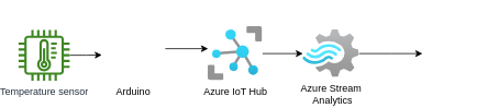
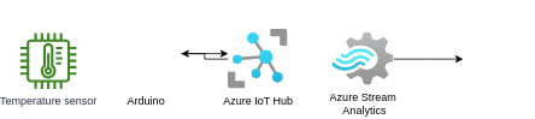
- <mxCell id="2" style="edgeStyle=orthogonalEdgeStyle;rounded=0;orthogonalLoop=1;jettySize=auto;html=1;" edge="1" parent="1" source="3" target="9"><mxGeometry relative="1" as="geometry" /></mxCell>
+ <mxCell id="2" style="edgeStyle=orthogonalEdgeStyle;rounded=0;orthogonalLoop=1;jettySize=auto;html=1;" edge="1" parent="1" source="3" target="7"><mxGeometry relative="1" as="geometry" /></mxCell>
- <mxCell id="4" style="edgeStyle=orthogonalEdgeStyle;rounded=0;orthogonalLoop=1;jettySize=auto;html=1;entryX=0.014;entryY=0.599;entryDx=0;entryDy=0;entryPerimeter=0;" parent="1" source="5" target="7" edge="1"><mxGeometry relative="1" as="geometry" /></mxCell>
